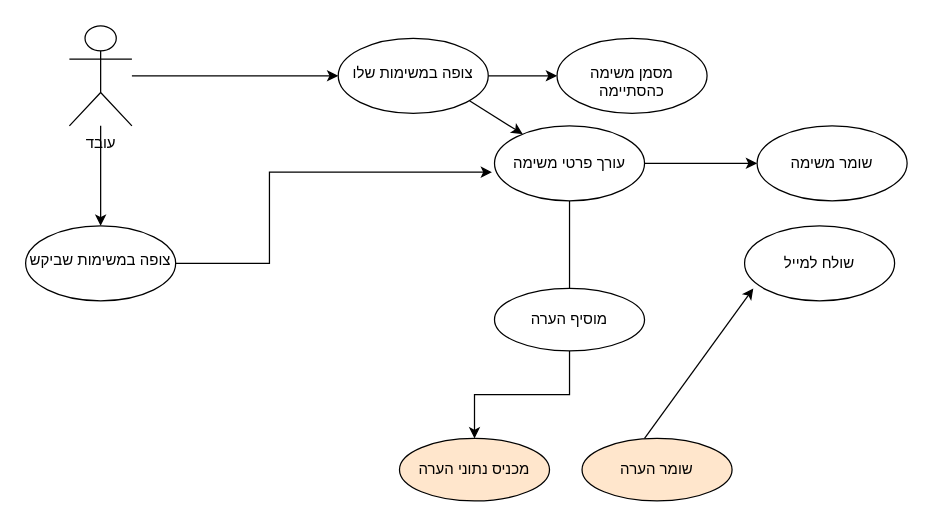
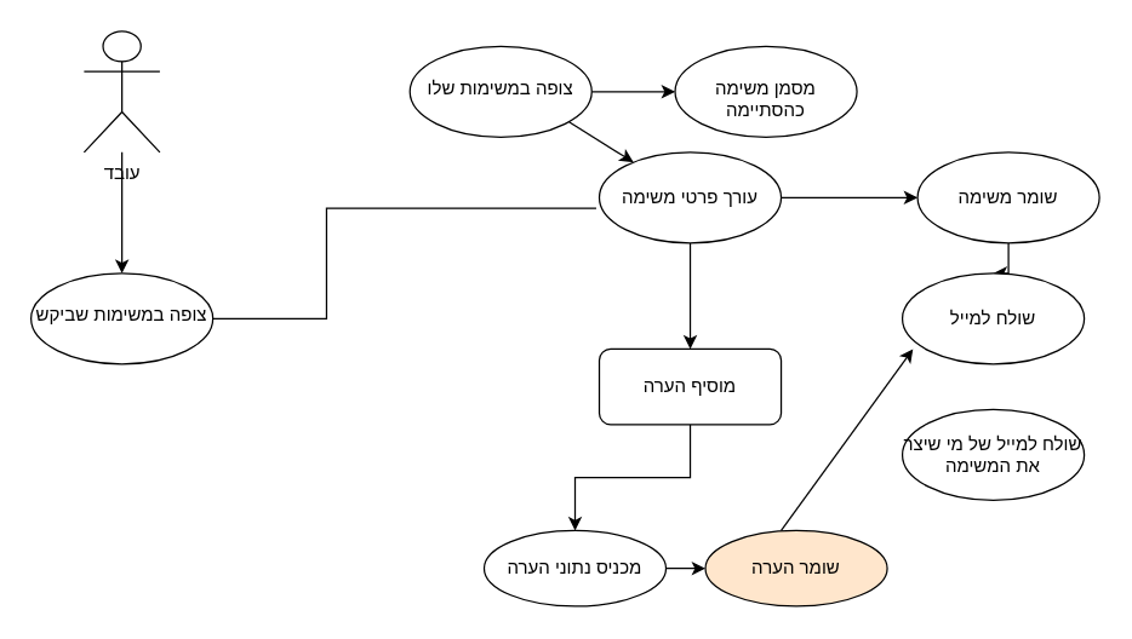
- <mxCell id="2" value="" style="edgeStyle=orthogonalEdgeStyle;rounded=0;orthogonalLoop=1;jettySize=auto;html=1;" edge="1" parent="1" source="4" target="6"><mxGeometry relative="1" as="geometry" /></mxCell>
- <mxCell id="22" value="" style="edgeStyle=orthogonalEdgeStyle;rounded=0;orthogonalLoop=1;jettySize=auto;html=1;entryX=-0.017;entryY=0.617;entryDx=0;entryDy=0;entryPerimeter=0;" edge="1" parent="1" source="23" target="11"><mxGeometry relative="1" as="geometry"><mxPoint x="220" y="210" as="targetPoint" /><Array as="points"><mxPoint x="215" y="210" /><mxPoint x="215" y="137" /></Array></mxGeometry></mxCell>
+ <mxCell id="22" value="" style="edgeStyle=orthogonalEdgeStyle;rounded=0;orthogonalLoop=1;jettySize=auto;html=1;entryX=-0.017;entryY=0.617;entryDx=0;entryDy=0;entryPerimeter=0;endArrow=none;" edge="1" parent="1" source="23" target="11"><mxGeometry relative="1" as="geometry"><mxPoint x="220" y="210" as="targetPoint" /><Array as="points"><mxPoint x="215" y="210" /><mxPoint x="215" y="137" /></Array></mxGeometry></mxCell>
+ <mxCell id="14" value="" style="edgeStyle=orthogonalEdgeStyle;rounded=0;orthogonalLoop=1;jettySize=auto;html=1;" edge="1" parent="1" source="15" target="16"><mxGeometry relative="1" as="geometry" /></mxCell>
- <mxCell id="9" value="" style="edgeStyle=orthogonalEdgeStyle;rounded=0;orthogonalLoop=1;jettySize=auto;html=1;endArrow=none;" edge="1" parent="1" source="11" target="13"><mxGeometry relative="1" as="geometry" /></mxCell>
+ <mxCell id="9" value="" style="edgeStyle=orthogonalEdgeStyle;rounded=0;orthogonalLoop=1;jettySize=auto;html=1;" edge="1" parent="1" source="11" target="13"><mxGeometry relative="1" as="geometry" /></mxCell>
- <mxCell id="13" value="מוסיף הערה" style="ellipse;whiteSpace=wrap;html=1;" vertex="1" parent="1"><mxGeometry x="395" y="230" width="120" height="50" as="geometry" /></mxCell>
+ <mxCell id="13" value="מוסיף הערה" style="whiteSpace=wrap;html=1;rounded=1;" vertex="1" parent="1"><mxGeometry x="395" y="230" width="120" height="50" as="geometry" /></mxCell>
+ <mxCell id="17" value="שולח למייל של מי שיצר את המשימה" style="ellipse;whiteSpace=wrap;html=1;" vertex="1" parent="1"><mxGeometry x="595" y="270" width="120" height="60" as="geometry" /></mxCell>
- <mxCell id="19" value="מכניס נתוני הערה" style="ellipse;whiteSpace=wrap;html=1;fillColor=#ffe6cc;" vertex="1" parent="1"><mxGeometry x="319" y="350" width="120" height="50" as="geometry" /></mxCell>
+ <mxCell id="19" value="מכניס נתוני הערה" style="ellipse;whiteSpace=wrap;html=1;" vertex="1" parent="1"><mxGeometry x="319" y="350" width="120" height="50" as="geometry" /></mxCell>
+ <mxCell id="18" value="" style="edgeStyle=orthogonalEdgeStyle;rounded=0;orthogonalLoop=1;jettySize=auto;html=1;" edge="1" parent="1" source="19" target="20"><mxGeometry relative="1" as="geometry" /></mxCell>
